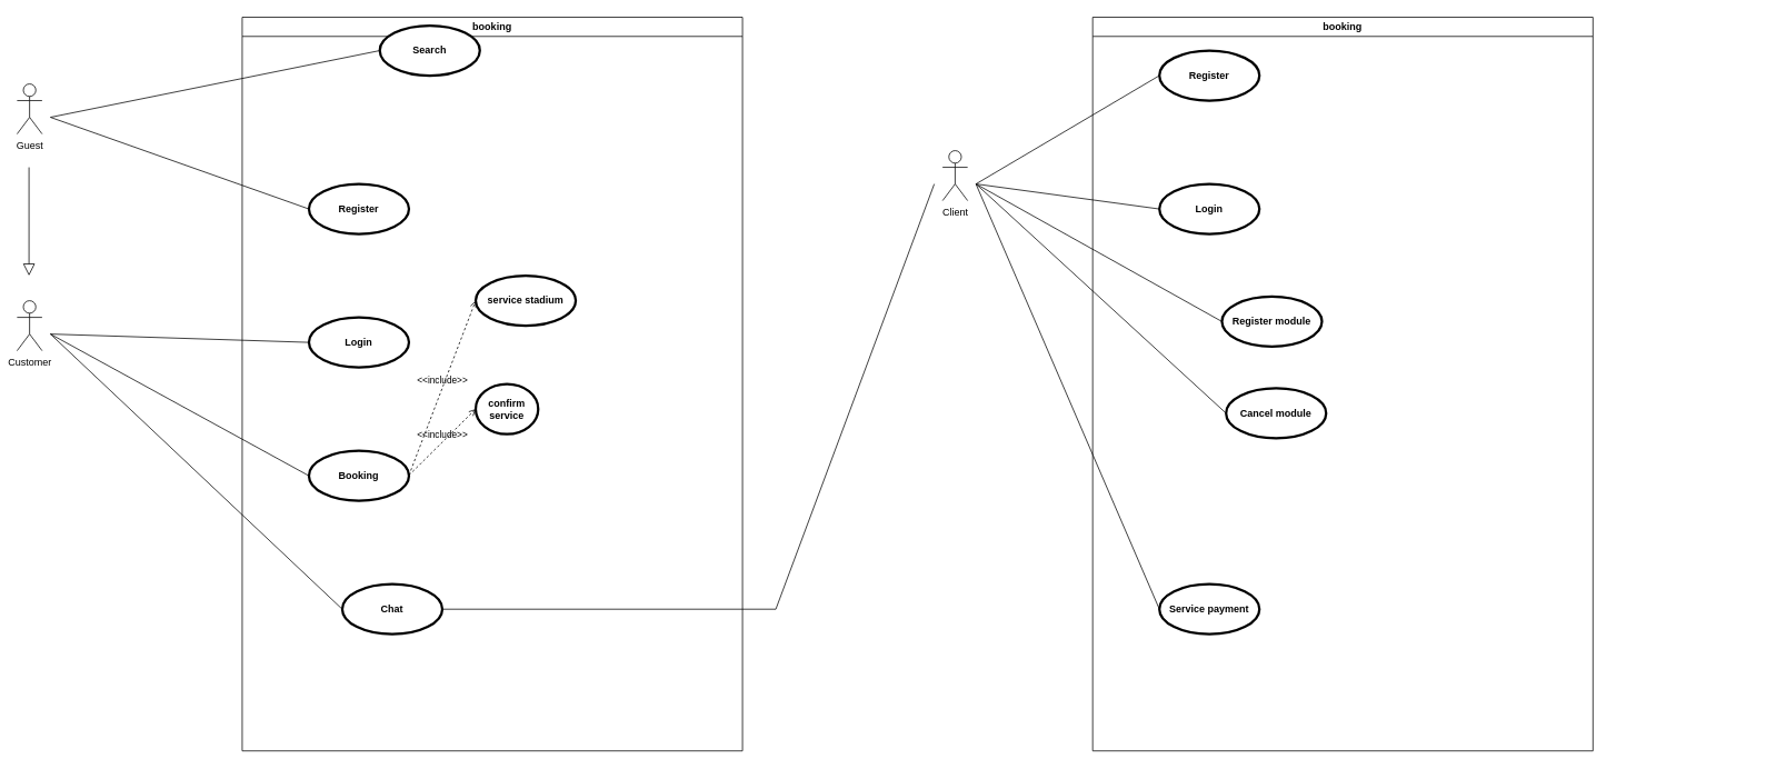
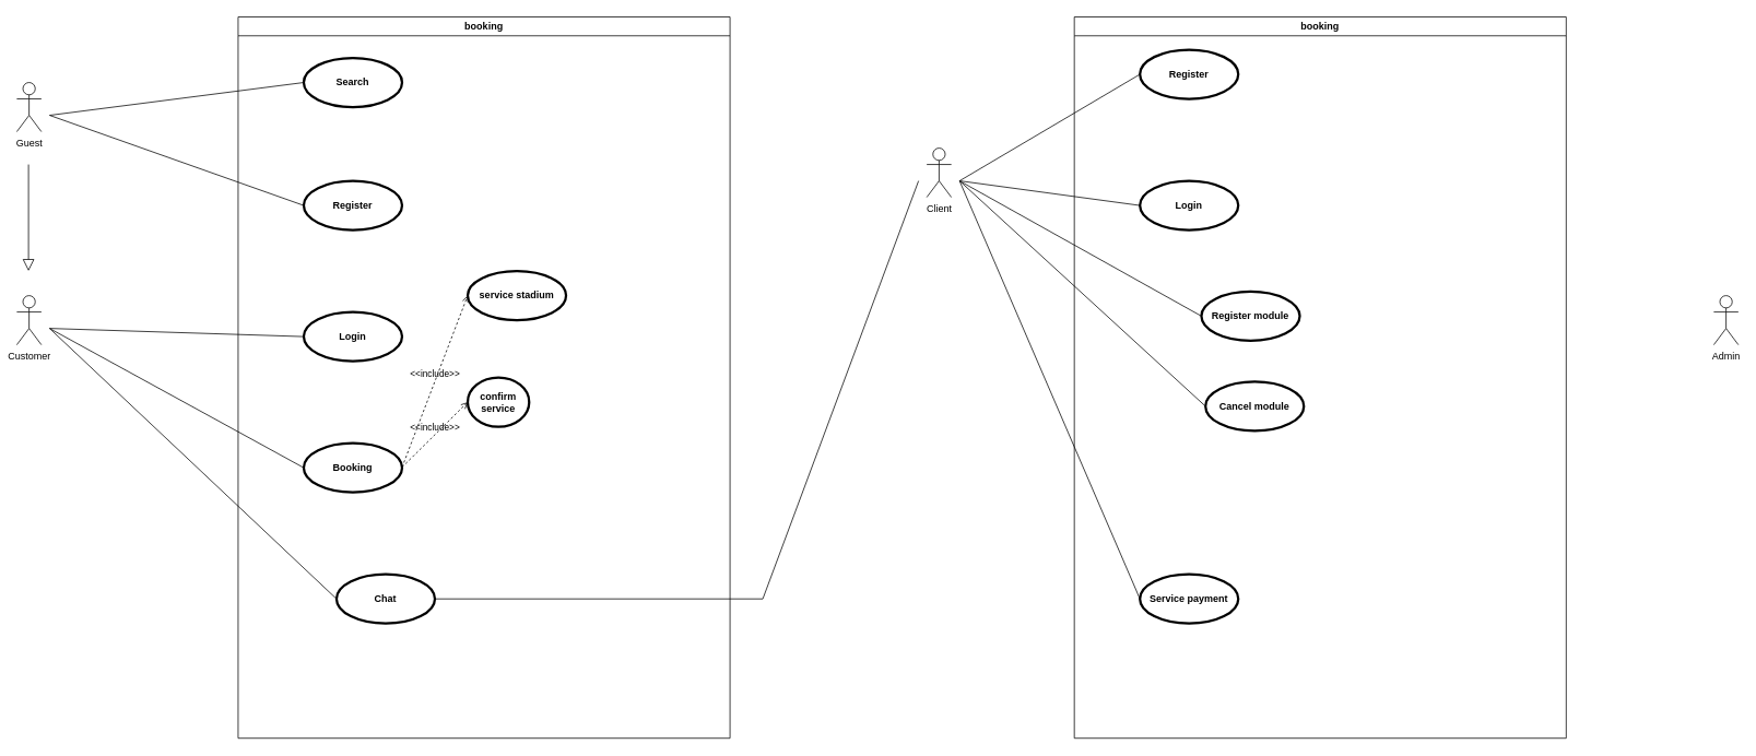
- <mxCell id="8" value="Search" style="shape=ellipse;html=1;strokeWidth=3;fontStyle=1;whiteSpace=wrap;align=center;perimeter=ellipsePerimeter;" vertex="1" parent="7"><mxGeometry x="165" y="10" width="120" height="60" as="geometry" /></mxCell>
+ <mxCell id="8" value="Search" style="shape=ellipse;html=1;strokeWidth=3;fontStyle=1;whiteSpace=wrap;align=center;perimeter=ellipsePerimeter;" vertex="1" parent="7"><mxGeometry x="80" y="50" width="120" height="60" as="geometry" /></mxCell>
+ <mxCell id="3" value="Admin" style="shape=umlActor;html=1;verticalLabelPosition=bottom;verticalAlign=top;align=center;" parent="1" vertex="1"><mxGeometry x="2090" y="360" width="30" height="60" as="geometry" /></mxCell>
